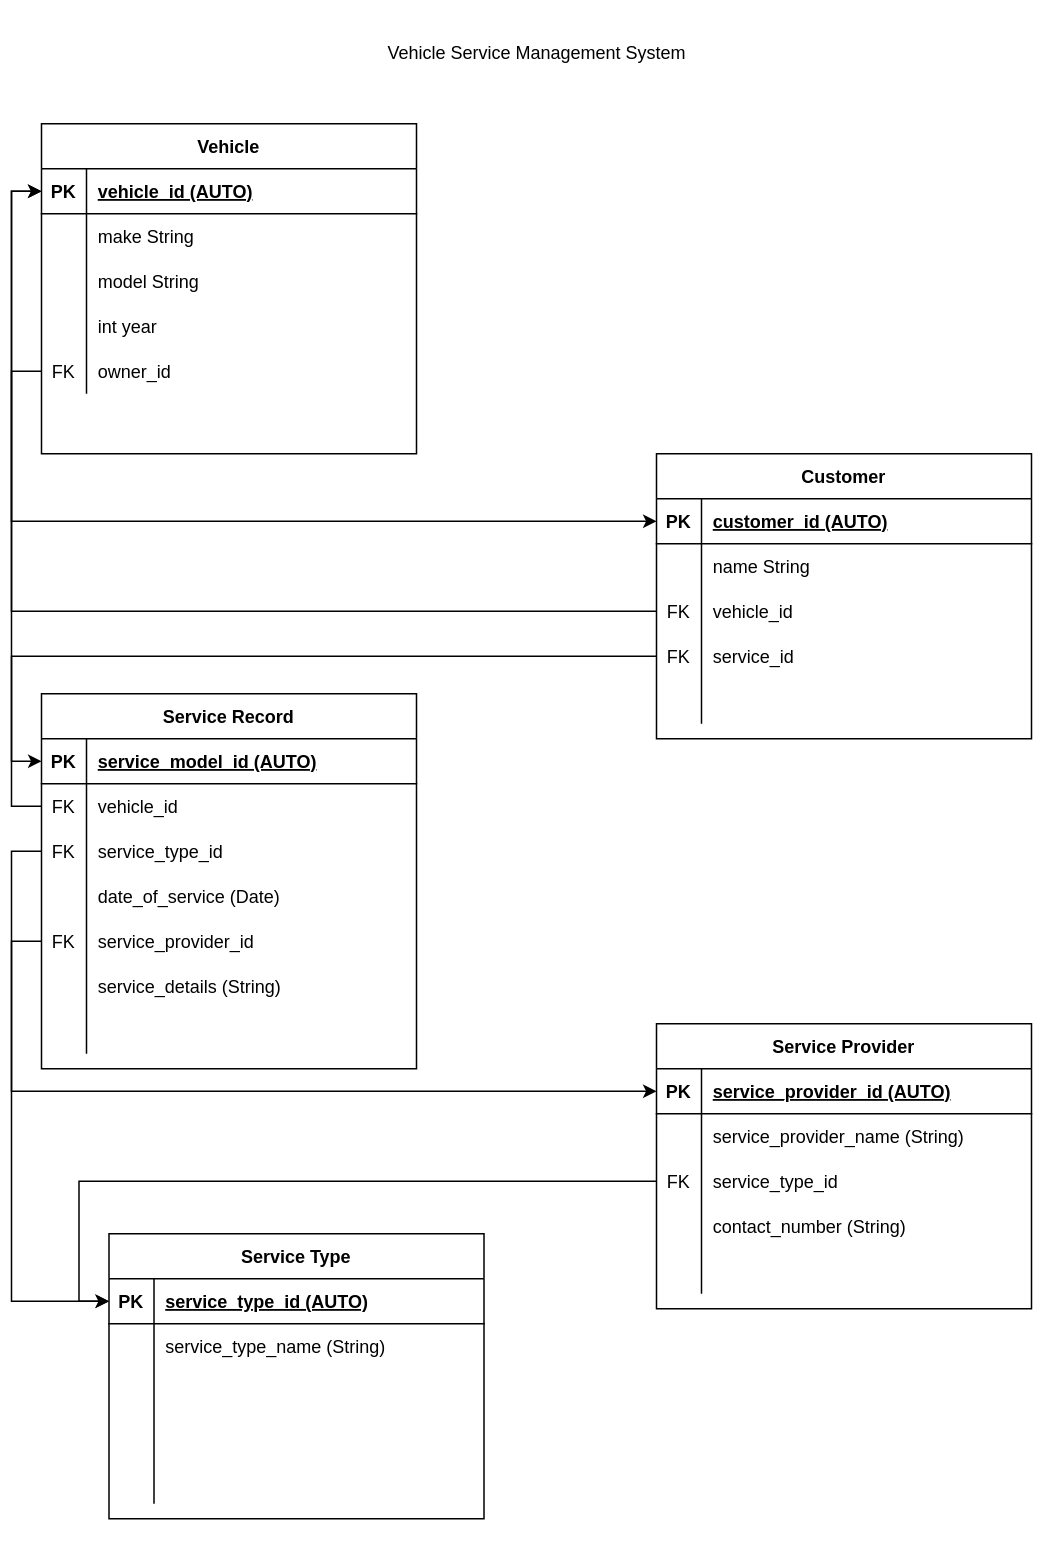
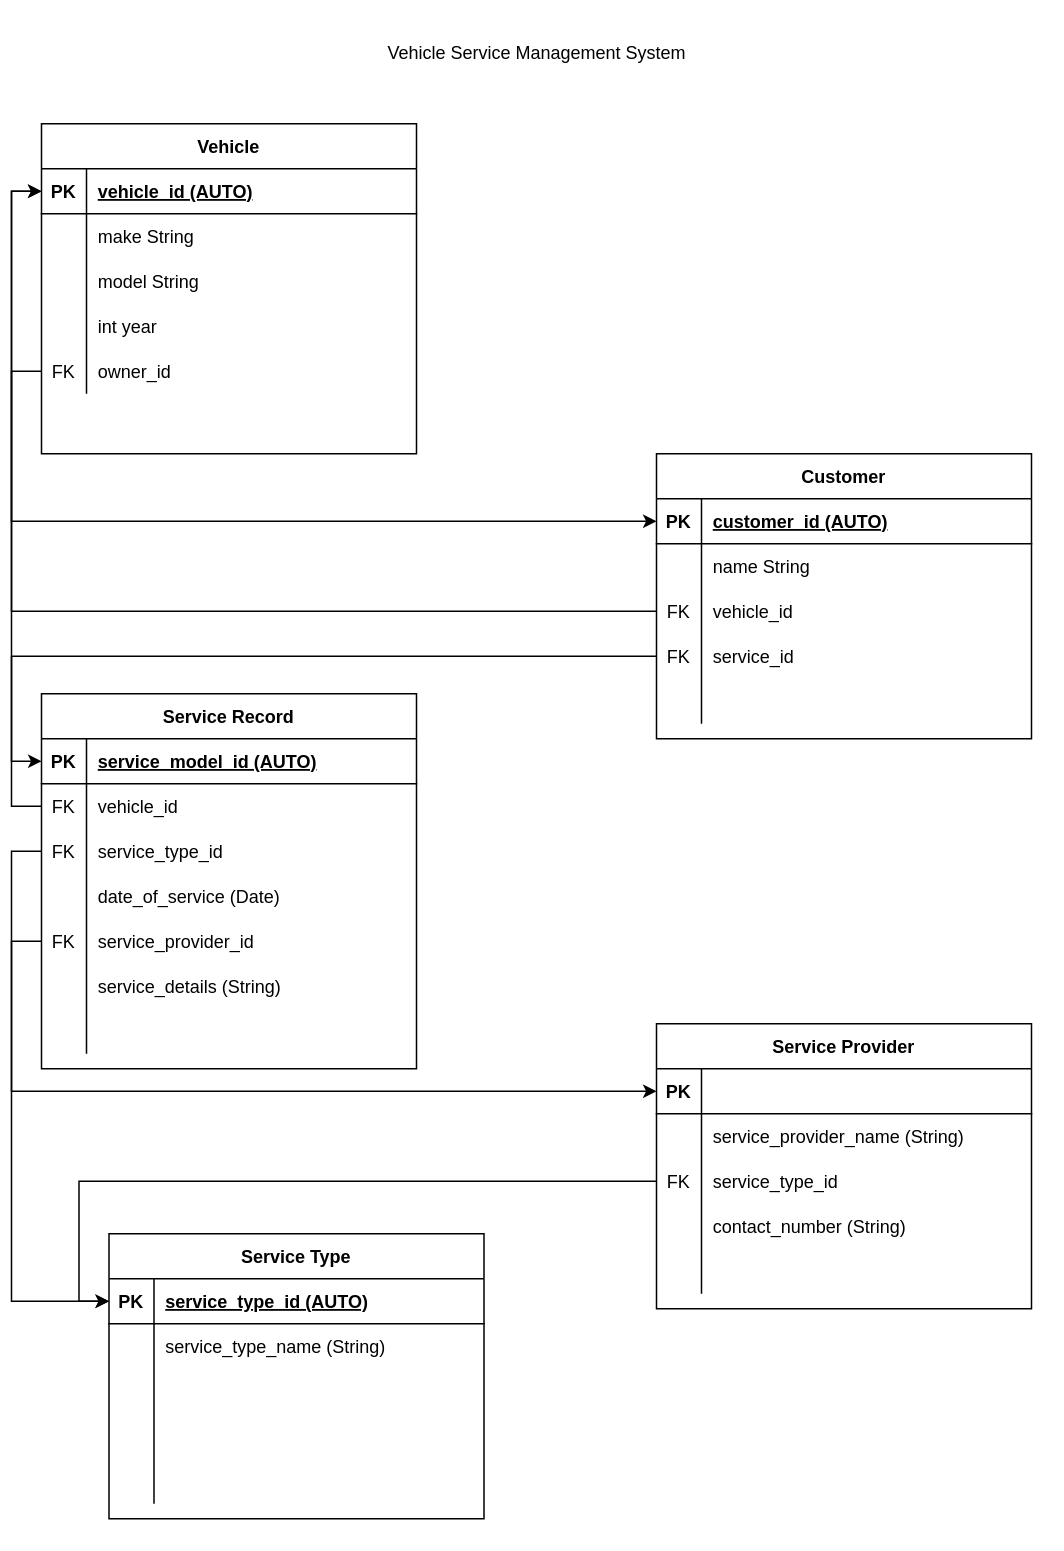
- <mxCell id="78" value="service_provider_id (AUTO)" style="shape=partialRectangle;overflow=hidden;connectable=0;fillColor=none;top=0;left=0;bottom=0;right=0;align=left;spacingLeft=6;fontStyle=5;" vertex="1" parent="76"><mxGeometry x="30" width="220" height="30" as="geometry"><mxRectangle width="220" height="30" as="alternateBounds" /></mxGeometry></mxCell>
